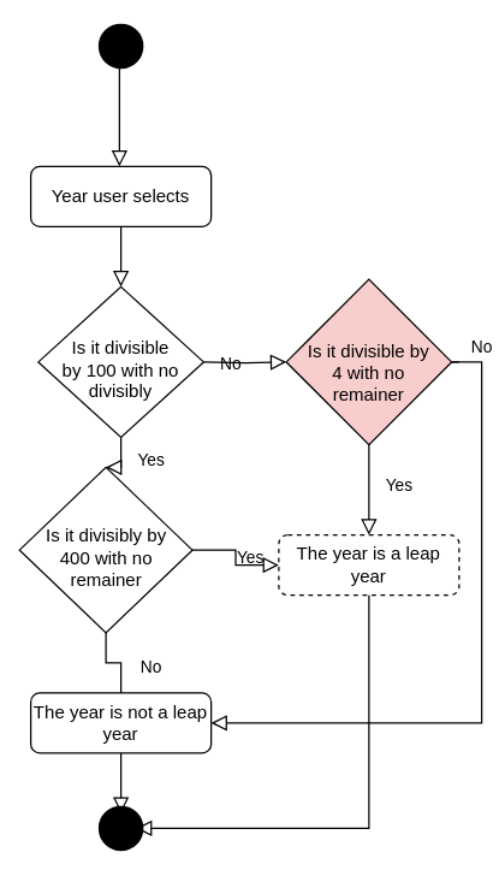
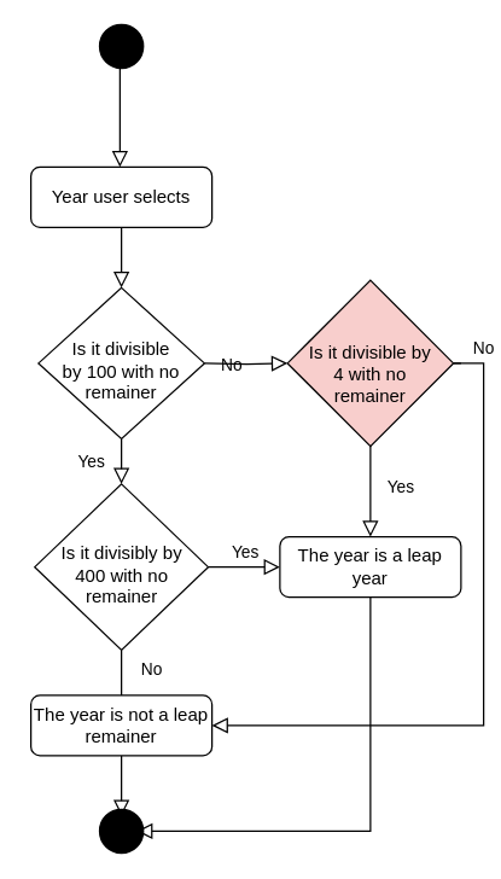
- <mxCell id="5" value="&lt;br&gt;Is it divisible &lt;br&gt;by 100 with no divisibly" style="rhombus;whiteSpace=wrap;html=1;shadow=0;fontFamily=Helvetica;fontSize=12;align=center;strokeWidth=1;spacing=6;spacingTop=-4;" parent="1" vertex="1"><mxGeometry x="25" y="190" width="110" height="100" as="geometry" /></mxCell>
+ <mxCell id="5" value="&lt;br&gt;Is it divisible &lt;br&gt;by 100 with no remainer" style="rhombus;whiteSpace=wrap;html=1;shadow=0;fontFamily=Helvetica;fontSize=12;align=center;strokeWidth=1;spacing=6;spacingTop=-4;" parent="1" vertex="1"><mxGeometry x="25" y="190" width="110" height="100" as="geometry" /></mxCell>
- <mxCell id="8" value="&lt;br&gt;Is it divisibly by &lt;br&gt;400 with no &lt;br&gt;remainer" style="rhombus;whiteSpace=wrap;html=1;shadow=0;fontFamily=Helvetica;fontSize=12;align=center;strokeWidth=1;spacing=6;spacingTop=-4;" parent="1" vertex="1"><mxGeometry x="12.5" y="310" width="115" height="110" as="geometry" /></mxCell>
+ <mxCell id="8" value="&lt;br&gt;Is it divisibly by &lt;br&gt;400 with no &lt;br&gt;remainer" style="rhombus;whiteSpace=wrap;html=1;shadow=0;fontFamily=Helvetica;fontSize=12;align=center;strokeWidth=1;spacing=6;spacingTop=-4;" parent="1" vertex="1"><mxGeometry x="22.5" y="320" width="115" height="110" as="geometry" /></mxCell>
- <mxCell id="10" value="The year is a leap year" style="rounded=1;whiteSpace=wrap;html=1;fontSize=12;glass=0;strokeWidth=1;shadow=0;dashed=1;" parent="1" vertex="1"><mxGeometry x="185" y="355" width="120" height="40" as="geometry" /></mxCell>
+ <mxCell id="10" value="The year is a leap year" style="rounded=1;whiteSpace=wrap;html=1;fontSize=12;glass=0;strokeWidth=1;shadow=0;" parent="1" vertex="1"><mxGeometry x="185" y="355" width="120" height="40" as="geometry" /></mxCell>
- <mxCell id="9" value="The year is not a leap year" style="rounded=1;whiteSpace=wrap;html=1;fontSize=12;glass=0;strokeWidth=1;shadow=0;" parent="1" vertex="1"><mxGeometry x="20" y="460" width="120" height="40" as="geometry" /></mxCell>
+ <mxCell id="9" value="The year is not a leap remainer" style="rounded=1;whiteSpace=wrap;html=1;fontSize=12;glass=0;strokeWidth=1;shadow=0;" parent="1" vertex="1"><mxGeometry x="20" y="460" width="120" height="40" as="geometry" /></mxCell>
